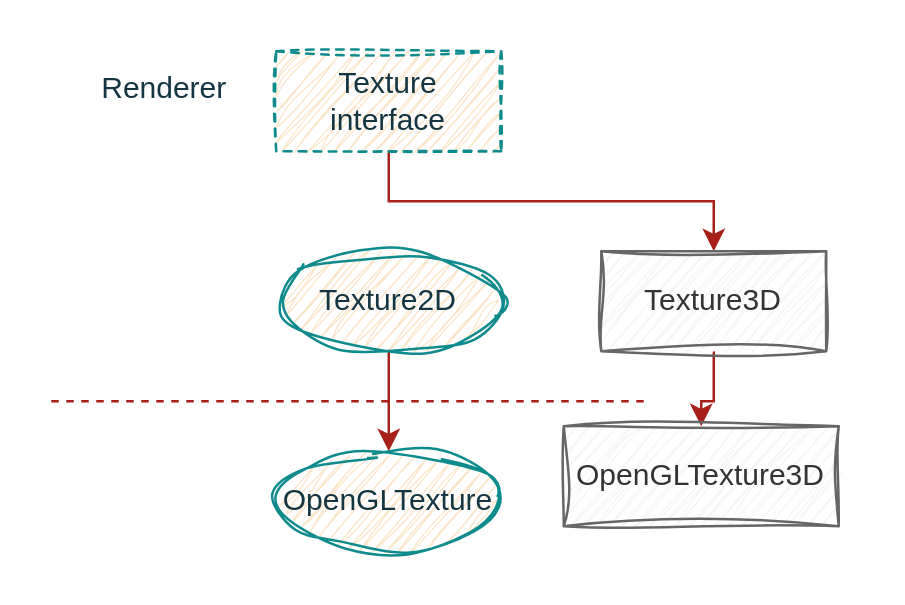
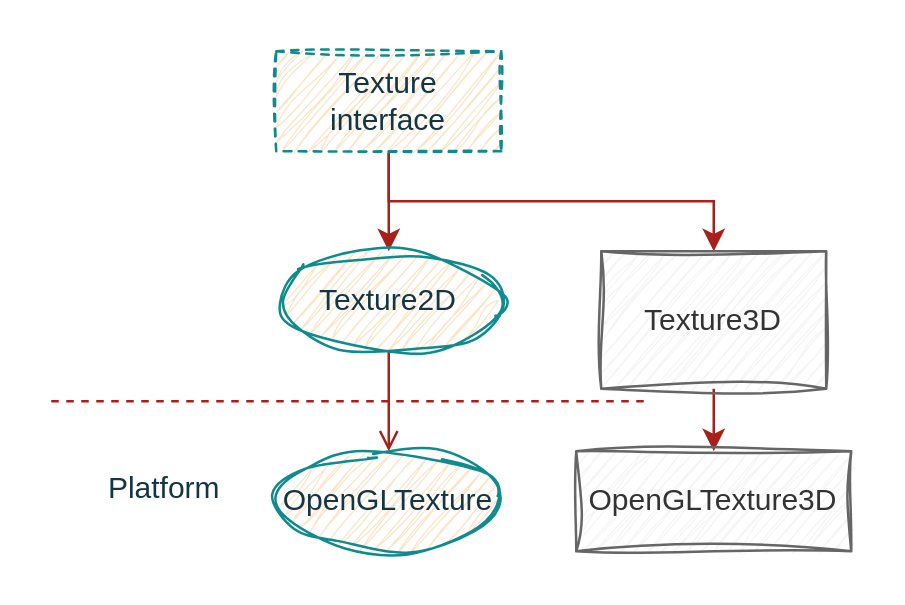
- <mxCell id="9" value="Renderer" style="text;html=1;align=center;verticalAlign=middle;resizable=0;points=[];autosize=1;strokeColor=none;fillColor=none;labelBackgroundColor=none;fontColor=#143642;" vertex="1" parent="1"><mxGeometry x="30" y="20" width="70" height="30" as="geometry" /></mxCell>
+ <mxCell id="2" value="" style="edgeStyle=orthogonalEdgeStyle;rounded=0;orthogonalLoop=1;jettySize=auto;html=1;labelBackgroundColor=none;strokeColor=#A8201A;fontColor=default;" edge="1" parent="1" source="4" target="6"><mxGeometry relative="1" as="geometry" /></mxCell>
- <mxCell id="12" value="Texture3D" style="rounded=0;whiteSpace=wrap;html=1;sketch=1;curveFitting=1;jiggle=2;labelBackgroundColor=none;fillColor=#f5f5f5;strokeColor=#666666;fontColor=#333333;" vertex="1" parent="1"><mxGeometry x="240" y="100" width="90" height="40" as="geometry" /></mxCell>
+ <mxCell id="12" value="Texture3D" style="rounded=0;whiteSpace=wrap;html=1;sketch=1;curveFitting=1;jiggle=2;labelBackgroundColor=none;fillColor=#f5f5f5;strokeColor=#666666;fontColor=#333333;" vertex="1" parent="1"><mxGeometry x="240" y="100" width="90" height="55" as="geometry" /></mxCell>
- <mxCell id="5" value="" style="edgeStyle=orthogonalEdgeStyle;rounded=0;orthogonalLoop=1;jettySize=auto;html=1;labelBackgroundColor=none;strokeColor=#A8201A;fontColor=default;" edge="1" parent="1" source="6" target="7"><mxGeometry relative="1" as="geometry" /></mxCell>
+ <mxCell id="5" value="" style="edgeStyle=orthogonalEdgeStyle;rounded=0;orthogonalLoop=1;jettySize=auto;html=1;labelBackgroundColor=none;strokeColor=#A8201A;fontColor=default;endArrow=open;" edge="1" parent="1" source="6" target="7"><mxGeometry relative="1" as="geometry" /></mxCell>
- <mxCell id="13" value="OpenGLTexture3D" style="rounded=0;whiteSpace=wrap;html=1;sketch=1;curveFitting=1;jiggle=2;labelBackgroundColor=none;fillColor=#f5f5f5;strokeColor=#666666;fontColor=#333333;" vertex="1" parent="1"><mxGeometry x="225" y="170" width="110" height="40" as="geometry" /></mxCell>
+ <mxCell id="13" value="OpenGLTexture3D" style="rounded=0;whiteSpace=wrap;html=1;sketch=1;curveFitting=1;jiggle=2;labelBackgroundColor=none;fillColor=#f5f5f5;strokeColor=#666666;fontColor=#333333;" vertex="1" parent="1"><mxGeometry x="230" y="180" width="110" height="40" as="geometry" /></mxCell>
+ <mxCell id="10" value="Platform" style="text;html=1;align=center;verticalAlign=middle;resizable=0;points=[];autosize=1;strokeColor=none;fillColor=none;labelBackgroundColor=none;fontColor=#143642;" vertex="1" parent="1"><mxGeometry x="30" y="180" width="70" height="30" as="geometry" /></mxCell>
